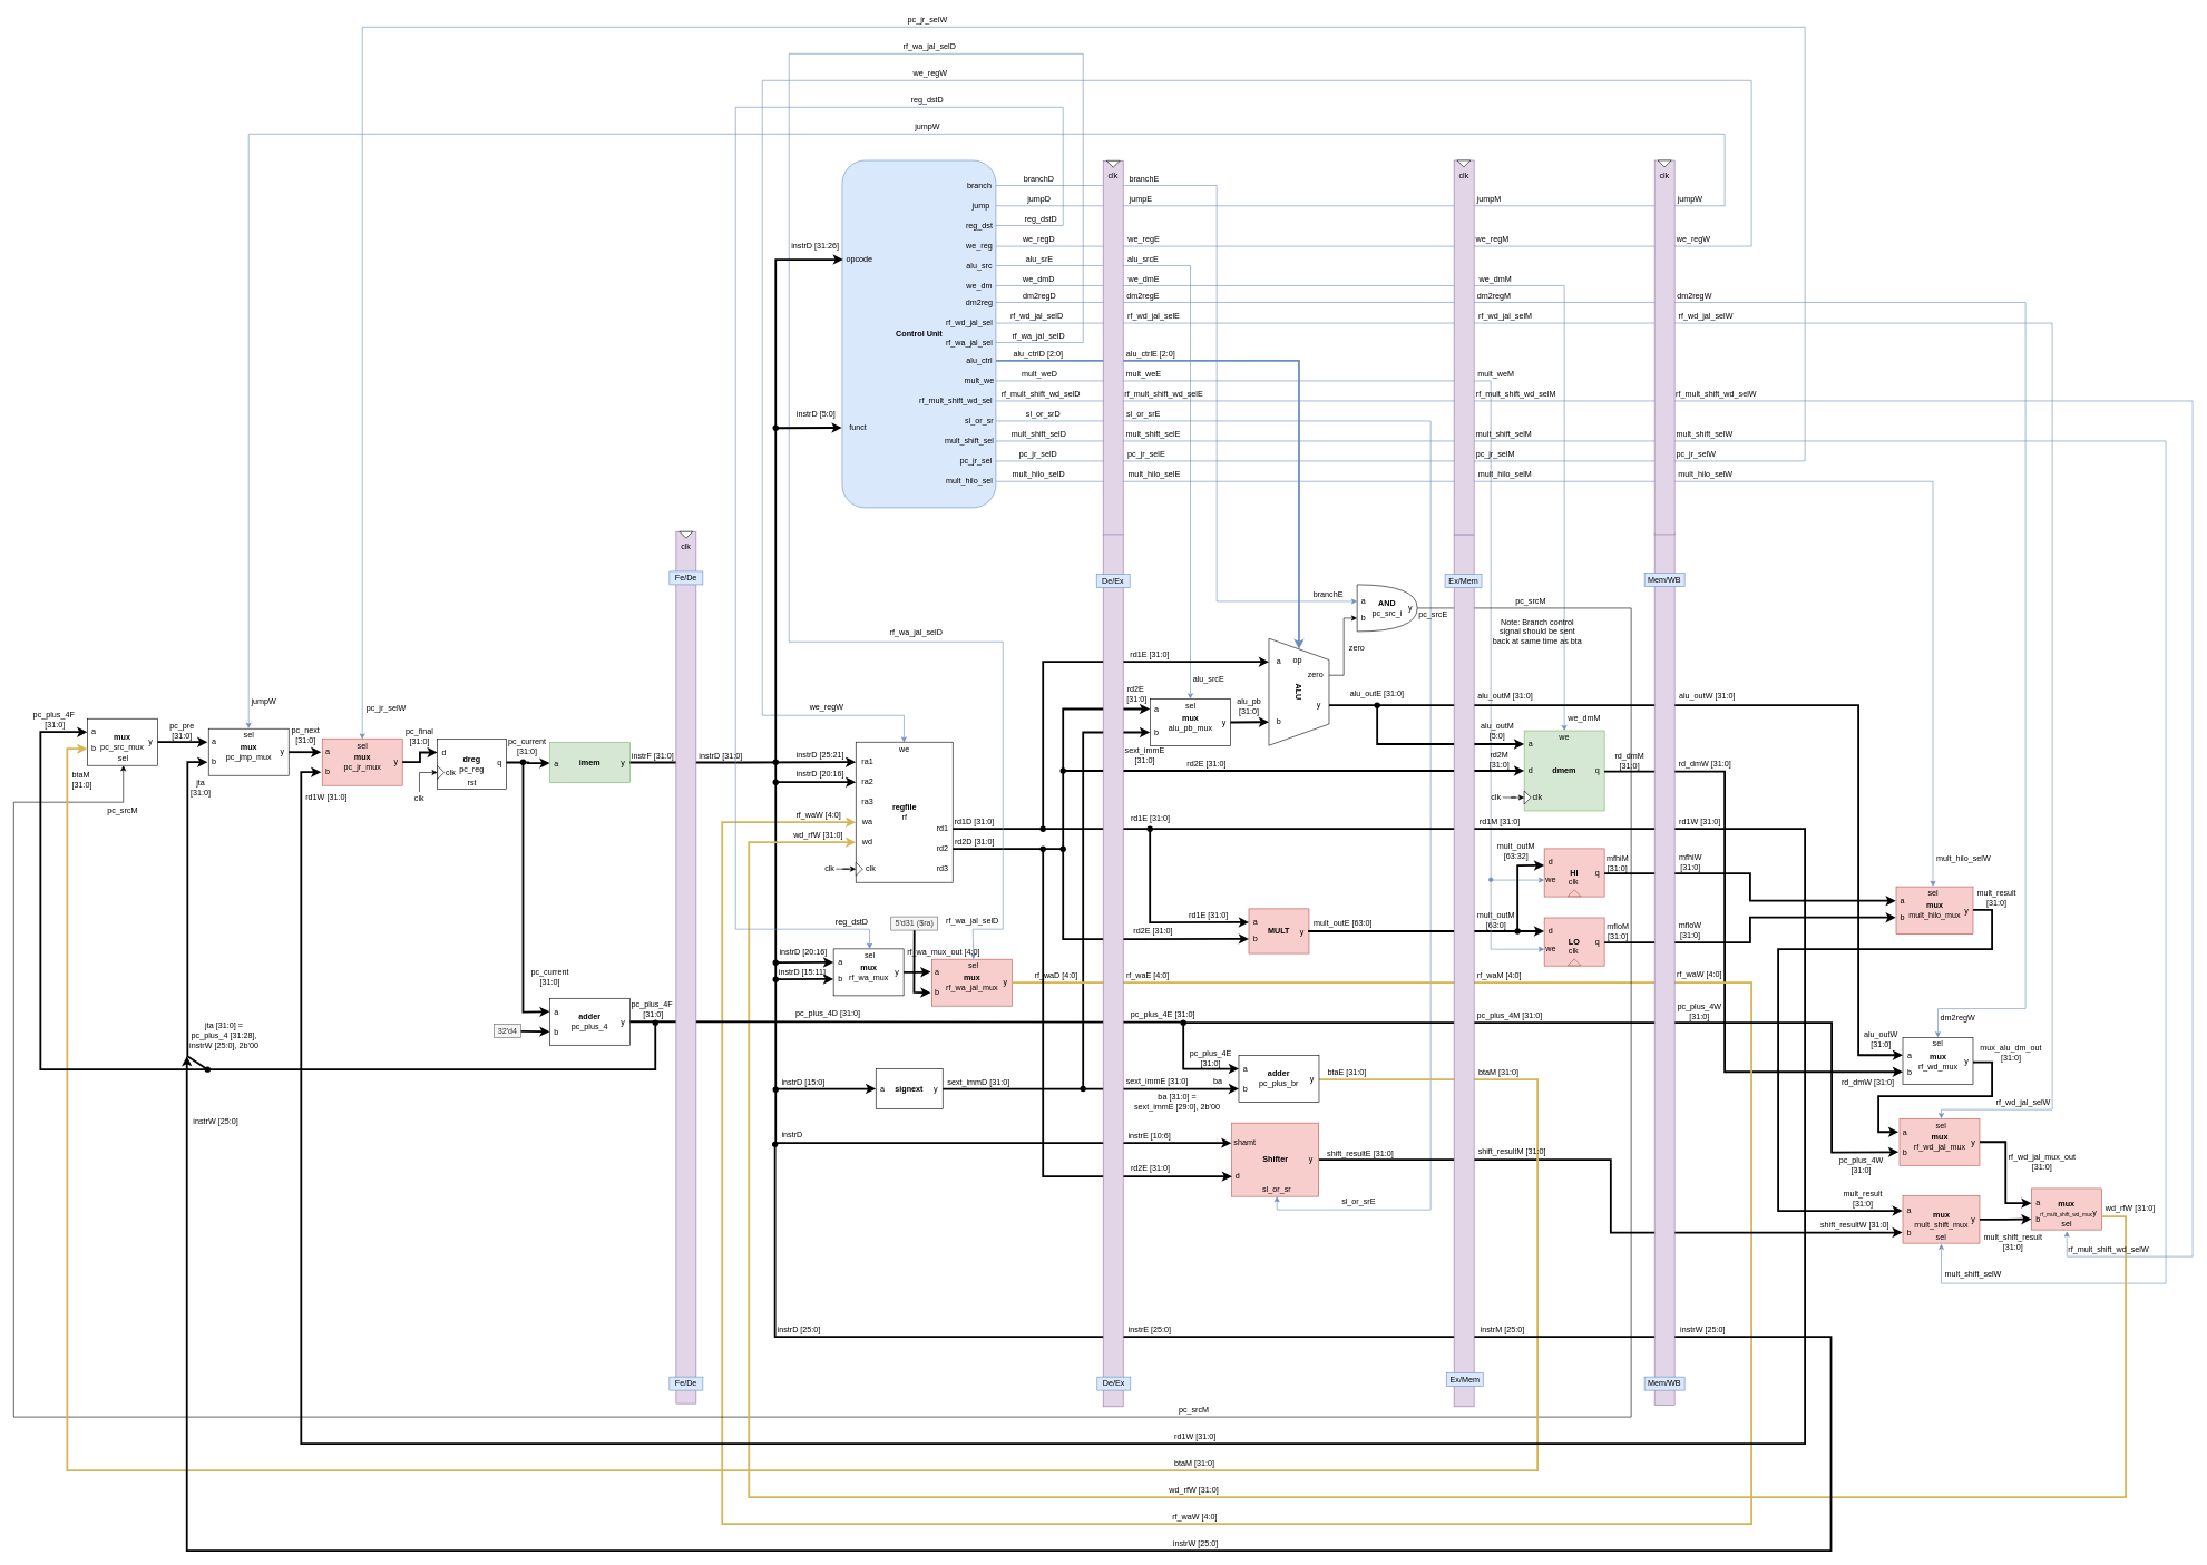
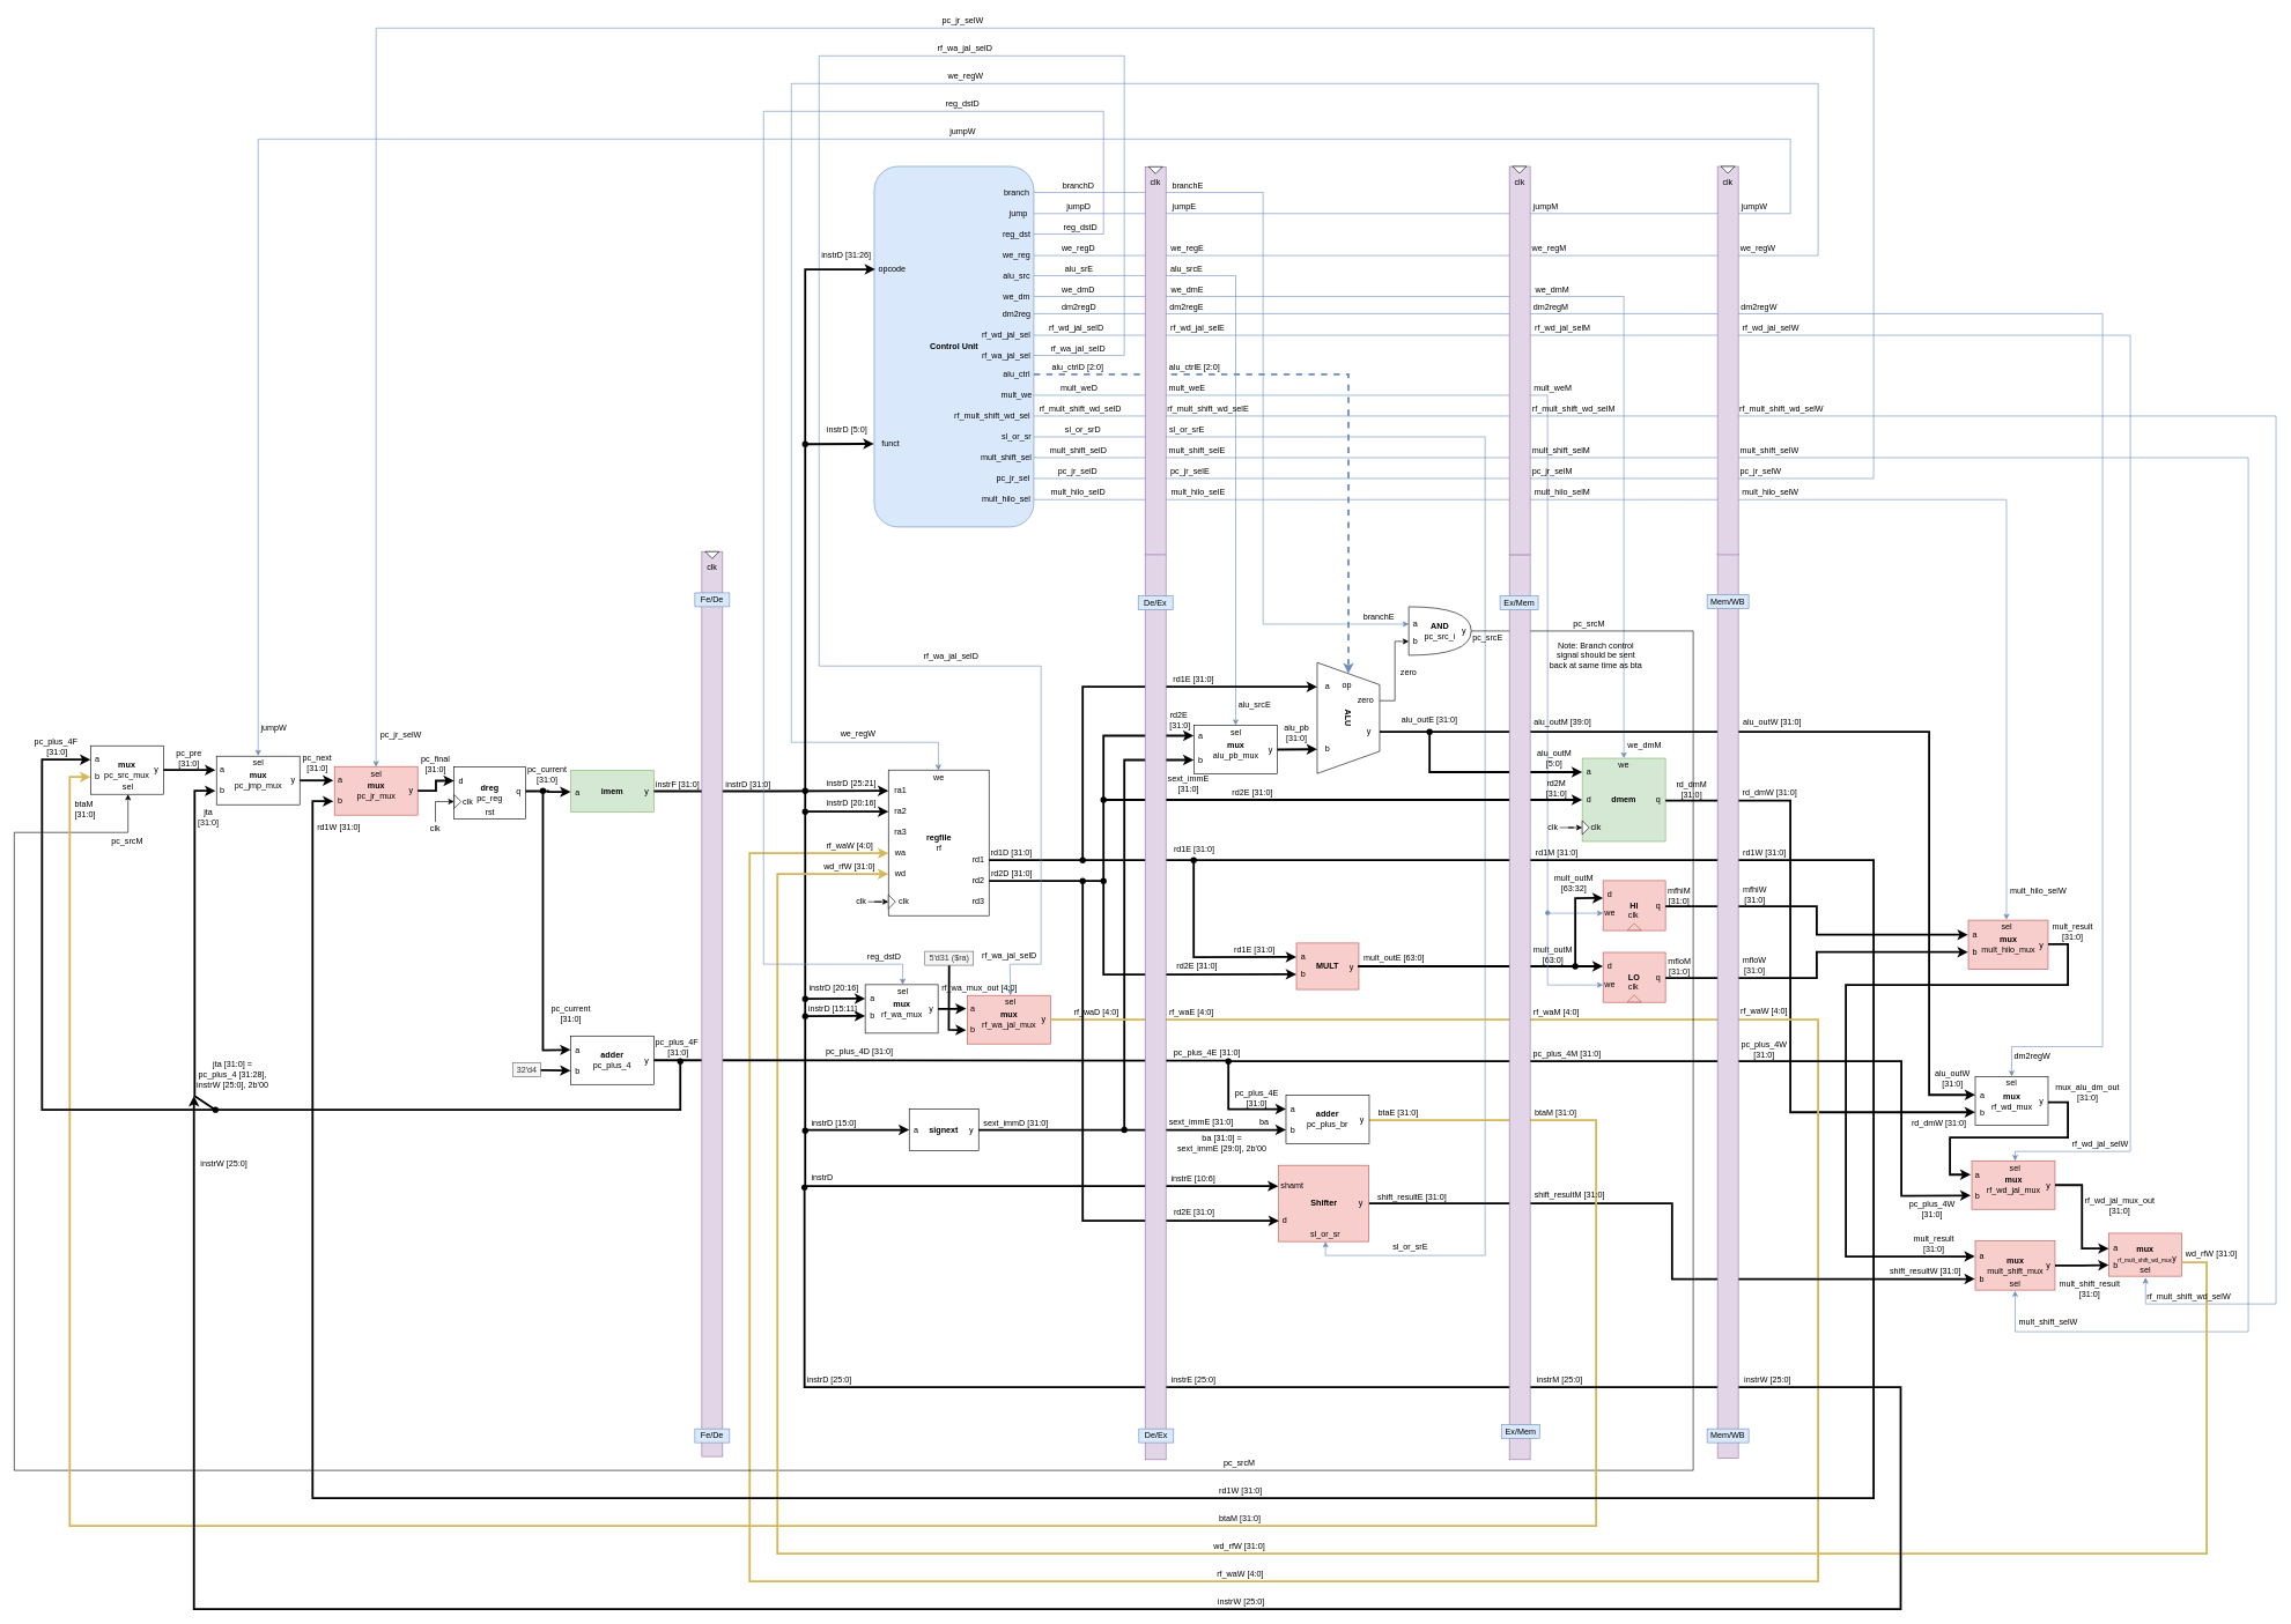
- <mxCell id="10" value="" style="edgeStyle=orthogonalEdgeStyle;rounded=0;orthogonalLoop=1;jettySize=auto;html=1;strokeColor=#6c8ebf;strokeWidth=3;entryX=0;entryY=0.5;entryDx=0;entryDy=0;fillColor=#dae8fc;" parent="1" source="213" target="116" edge="1"><mxGeometry relative="1" as="geometry"><mxPoint x="1930" y="830" as="targetPoint" /></mxGeometry></mxCell>
+ <mxCell id="10" value="" style="edgeStyle=orthogonalEdgeStyle;rounded=0;orthogonalLoop=1;jettySize=auto;html=1;strokeColor=#6c8ebf;strokeWidth=3;entryX=0;entryY=0.5;entryDx=0;entryDy=0;fillColor=#dae8fc;dashed=1;" parent="1" source="213" target="116" edge="1"><mxGeometry relative="1" as="geometry"><mxPoint x="1930" y="830" as="targetPoint" /></mxGeometry></mxCell>
- <mxCell id="274" value="alu_outM [31:0]" style="text;html=1;strokeColor=none;fillColor=none;align=center;verticalAlign=middle;whiteSpace=wrap;rounded=0;" parent="1" vertex="1"><mxGeometry x="2207" y="1030.5" width="90" height="20" as="geometry" /></mxCell>
+ <mxCell id="274" value="alu_outM [39:0]" style="text;html=1;strokeColor=none;fillColor=none;align=center;verticalAlign=middle;whiteSpace=wrap;rounded=0;" parent="1" vertex="1"><mxGeometry x="2207" y="1030.5" width="90" height="20" as="geometry" /></mxCell>
